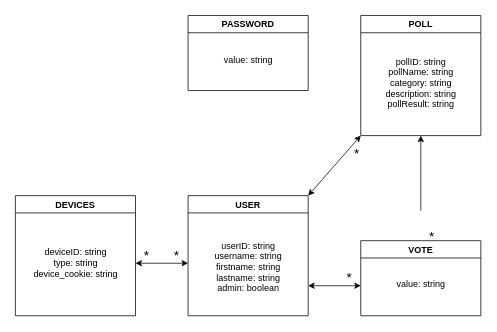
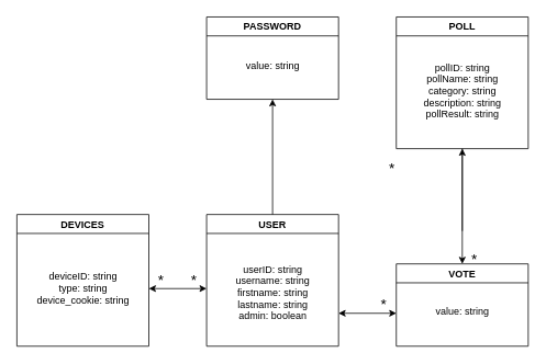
+ <mxCell id="13" value="" style="endArrow=classic;html=1;rounded=0;exitX=0.5;exitY=0;exitDx=0;exitDy=0;entryX=0.5;entryY=1;entryDx=0;entryDy=0;" parent="1" source="2" target="11" edge="1"><mxGeometry width="50" height="50" relative="1" as="geometry"><mxPoint x="460" y="270" as="sourcePoint" /><mxPoint x="510" y="220" as="targetPoint" /></mxGeometry></mxCell>
- <mxCell id="14" value="" style="endArrow=classic;startArrow=classic;html=1;rounded=0;entryX=0;entryY=1;entryDx=0;entryDy=0;exitX=1;exitY=0;exitDx=0;exitDy=0;" parent="1" source="2" target="4" edge="1"><mxGeometry width="50" height="50" relative="1" as="geometry"><mxPoint x="360" y="370" as="sourcePoint" /><mxPoint x="410" y="320" as="targetPoint" /></mxGeometry></mxCell>
+ <mxCell id="9" value="" style="endArrow=classic;html=1;rounded=0;entryX=0.5;entryY=0;entryDx=0;entryDy=0;exitX=0.5;exitY=1;exitDx=0;exitDy=0;" parent="1" source="4" target="6" edge="1"><mxGeometry width="50" height="50" relative="1" as="geometry"><mxPoint x="470" y="260" as="sourcePoint" /><mxPoint x="520" y="210" as="targetPoint" /></mxGeometry></mxCell>
